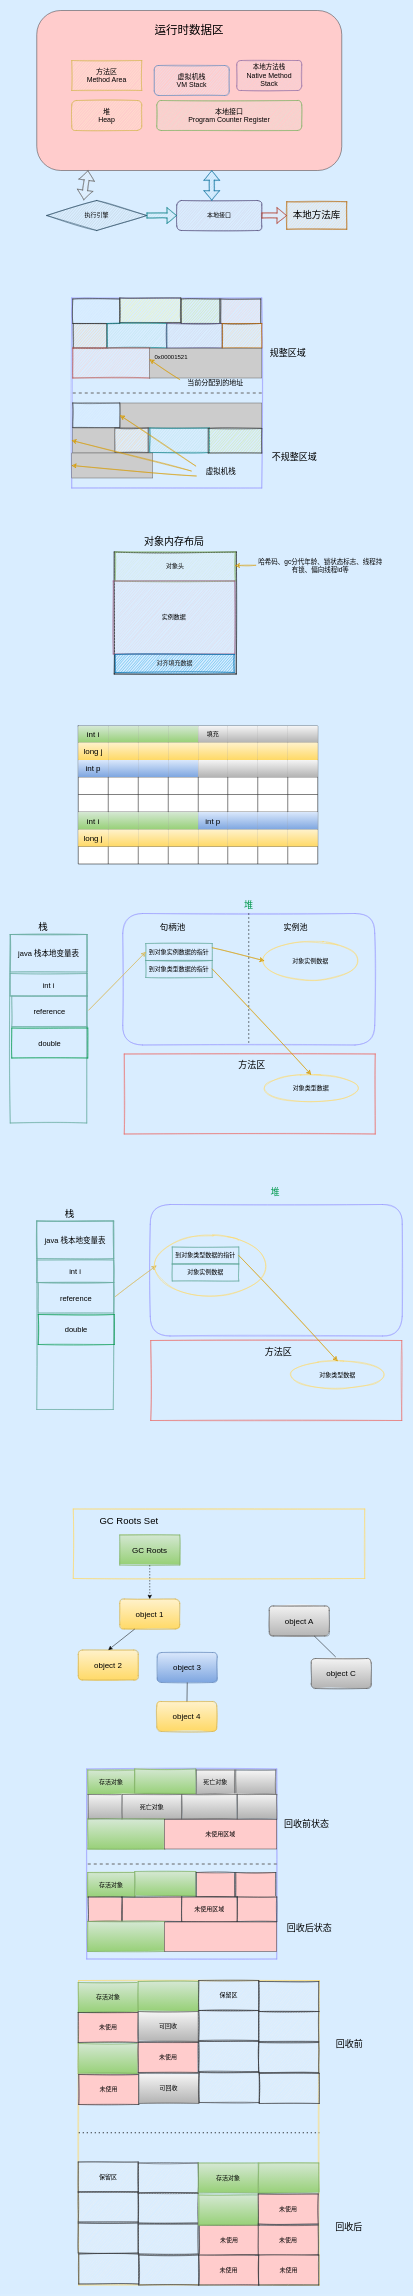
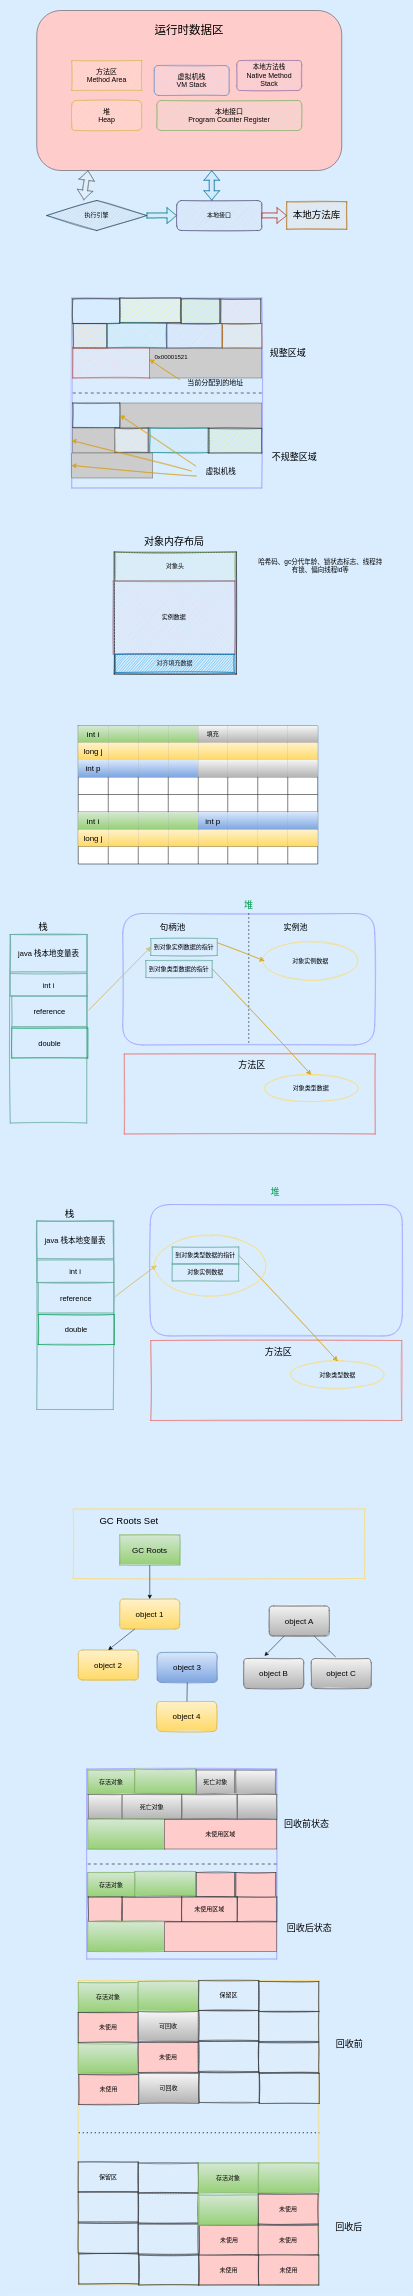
- <mxCell id="51" value="" style="endArrow=classic;html=1;exitX=0;exitY=0.5;exitDx=0;exitDy=0;sketch=1;gradientColor=#ffa500;fillColor=#ffcd28;strokeColor=#d79b00;" edge="1" parent="1" source="50" target="46"><mxGeometry width="50" height="50" relative="1" as="geometry"><mxPoint x="371" y="1225" as="sourcePoint" /><mxPoint x="421" y="1175" as="targetPoint" /></mxGeometry></mxCell>
- <mxCell id="135" value="到对象实例数据的指针" style="rounded=0;whiteSpace=wrap;html=1;shadow=0;glass=0;sketch=1;strokeColor=#67AB9F;fillColor=none;gradientColor=none;" vertex="1" parent="1"><mxGeometry x="291" y="1886" width="133" height="34" as="geometry" /></mxCell>
+ <mxCell id="135" value="到对象实例数据的指针" style="rounded=0;whiteSpace=wrap;html=1;shadow=0;glass=0;sketch=1;strokeColor=#67AB9F;fillColor=none;gradientColor=none;" vertex="1" parent="1"><mxGeometry x="301" y="1876" width="133" height="34" as="geometry" /></mxCell>
- <mxCell id="165" value="" style="endArrow=classic;html=1;exitX=0.5;exitY=1;exitDx=0;exitDy=0;entryX=0.5;entryY=0;entryDx=0;entryDy=0;dashed=1;" edge="1" parent="1" source="163" target="164"><mxGeometry width="50" height="50" relative="1" as="geometry"><mxPoint x="414" y="3246" as="sourcePoint" /><mxPoint x="464" y="3196" as="targetPoint" /></mxGeometry></mxCell>
+ <mxCell id="165" value="" style="endArrow=classic;html=1;exitX=0.5;exitY=1;exitDx=0;exitDy=0;entryX=0.5;entryY=0;entryDx=0;entryDy=0;" edge="1" parent="1" source="163" target="164"><mxGeometry width="50" height="50" relative="1" as="geometry"><mxPoint x="414" y="3246" as="sourcePoint" /><mxPoint x="464" y="3196" as="targetPoint" /></mxGeometry></mxCell>
+ <mxCell id="173" value="" style="endArrow=classic;html=1;entryX=0.346;entryY=-0.083;entryDx=0;entryDy=0;entryPerimeter=0;exitX=0.25;exitY=1;exitDx=0;exitDy=0;" edge="1" parent="1" source="171" target="172"><mxGeometry width="50" height="50" relative="1" as="geometry"><mxPoint x="414" y="3294" as="sourcePoint" /><mxPoint x="464" y="3244" as="targetPoint" /></mxGeometry></mxCell>
+ <mxCell id="172" value="&lt;font style=&quot;font-size: 16px&quot;&gt;object B&lt;/font&gt;" style="rounded=1;whiteSpace=wrap;html=1;shadow=0;glass=0;sketch=1;strokeColor=#666666;fillColor=#f5f5f5;gradientColor=#b3b3b3;" vertex="1" parent="1"><mxGeometry x="487" y="3316" width="120" height="60" as="geometry" /></mxCell>
